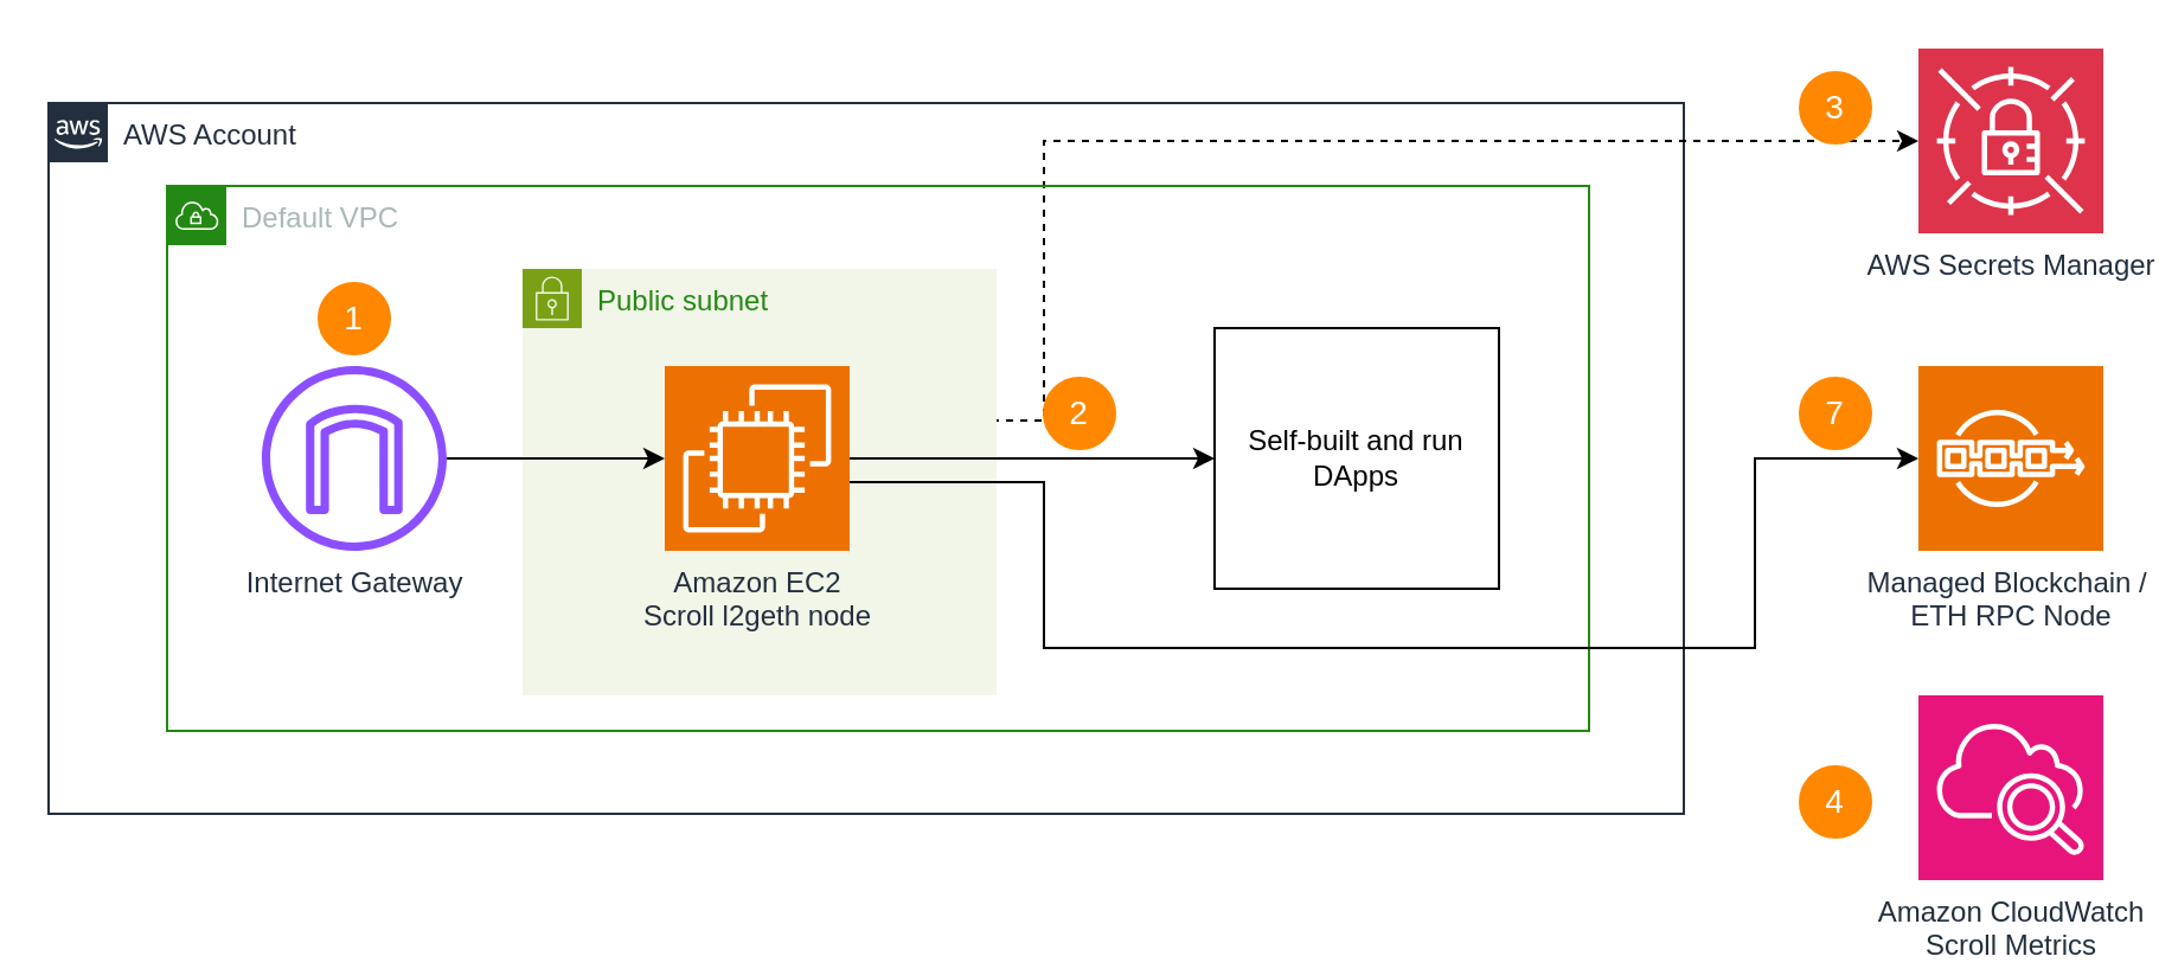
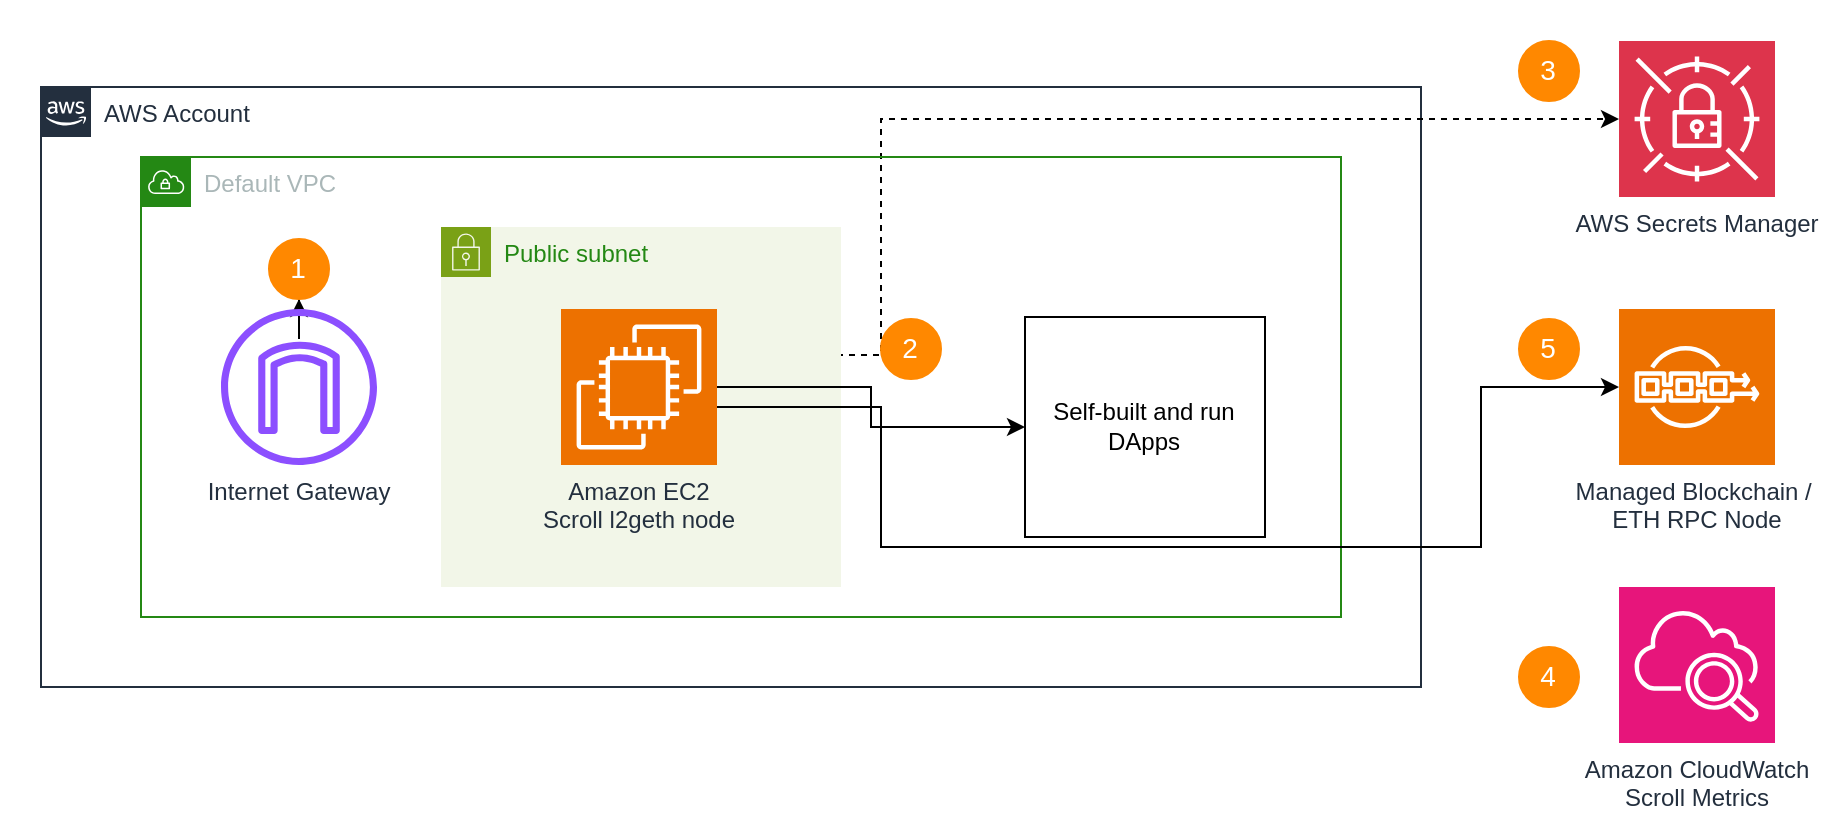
- <mxCell id="17" value="&lt;font style=&quot;font-size: 14px;&quot; color=&quot;#ffffff&quot;&gt;3&lt;/font&gt;" style="ellipse;whiteSpace=wrap;html=1;strokeColor=#FF8800;fillColor=#FF8800;" vertex="1" parent="1"><mxGeometry x="759" y="30" width="30" height="30" as="geometry" /></mxCell>
+ <mxCell id="17" value="&lt;font style=&quot;font-size: 14px;&quot; color=&quot;#ffffff&quot;&gt;3&lt;/font&gt;" style="ellipse;whiteSpace=wrap;html=1;strokeColor=#FF8800;fillColor=#FF8800;" vertex="1" parent="1"><mxGeometry x="759" y="20" width="30" height="30" as="geometry" /></mxCell>
- <mxCell id="19" value="&lt;font style=&quot;font-size: 14px;&quot; color=&quot;#ffffff&quot;&gt;7&lt;/font&gt;" style="ellipse;whiteSpace=wrap;html=1;strokeColor=#FF8800;fillColor=#FF8800;" vertex="1" parent="1"><mxGeometry x="759" y="159" width="30" height="30" as="geometry" /></mxCell>
+ <mxCell id="19" value="&lt;font style=&quot;font-size: 14px;&quot; color=&quot;#ffffff&quot;&gt;5&lt;/font&gt;" style="ellipse;whiteSpace=wrap;html=1;strokeColor=#FF8800;fillColor=#FF8800;" vertex="1" parent="1"><mxGeometry x="759" y="159" width="30" height="30" as="geometry" /></mxCell>
- <mxCell id="6" style="edgeStyle=orthogonalEdgeStyle;rounded=0;orthogonalLoop=1;jettySize=auto;html=1;" edge="1" parent="2" source="7" target="5"><mxGeometry relative="1" as="geometry" /></mxCell>
+ <mxCell id="6" style="edgeStyle=orthogonalEdgeStyle;rounded=0;orthogonalLoop=1;jettySize=auto;html=1;" edge="1" parent="2" source="7" target="10"><mxGeometry relative="1" as="geometry" /></mxCell>
- <mxCell id="8" value="Self-built and run DApps" style="rounded=0;whiteSpace=wrap;html=1;" vertex="1" parent="2"><mxGeometry x="492" y="95" width="120" height="110" as="geometry" /></mxCell>
+ <mxCell id="8" value="Self-built and run DApps" style="rounded=0;whiteSpace=wrap;html=1;" vertex="1" parent="2"><mxGeometry x="492" y="115" width="120" height="110" as="geometry" /></mxCell>
